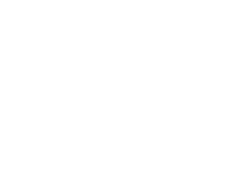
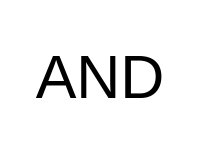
+ <mxCell id="2" value="&lt;div style=&quot;font-size: 24.4px&quot;&gt;&lt;font style=&quot;font-size: 24.4px&quot;&gt;AND&lt;/font&gt;&lt;/div&gt;" style="text;html=1;strokeColor=none;fillColor=none;align=center;verticalAlign=middle;whiteSpace=wrap;rounded=0;" vertex="1" parent="1"><mxGeometry x="20" y="20" width="40" height="20" as="geometry" /></mxCell>
